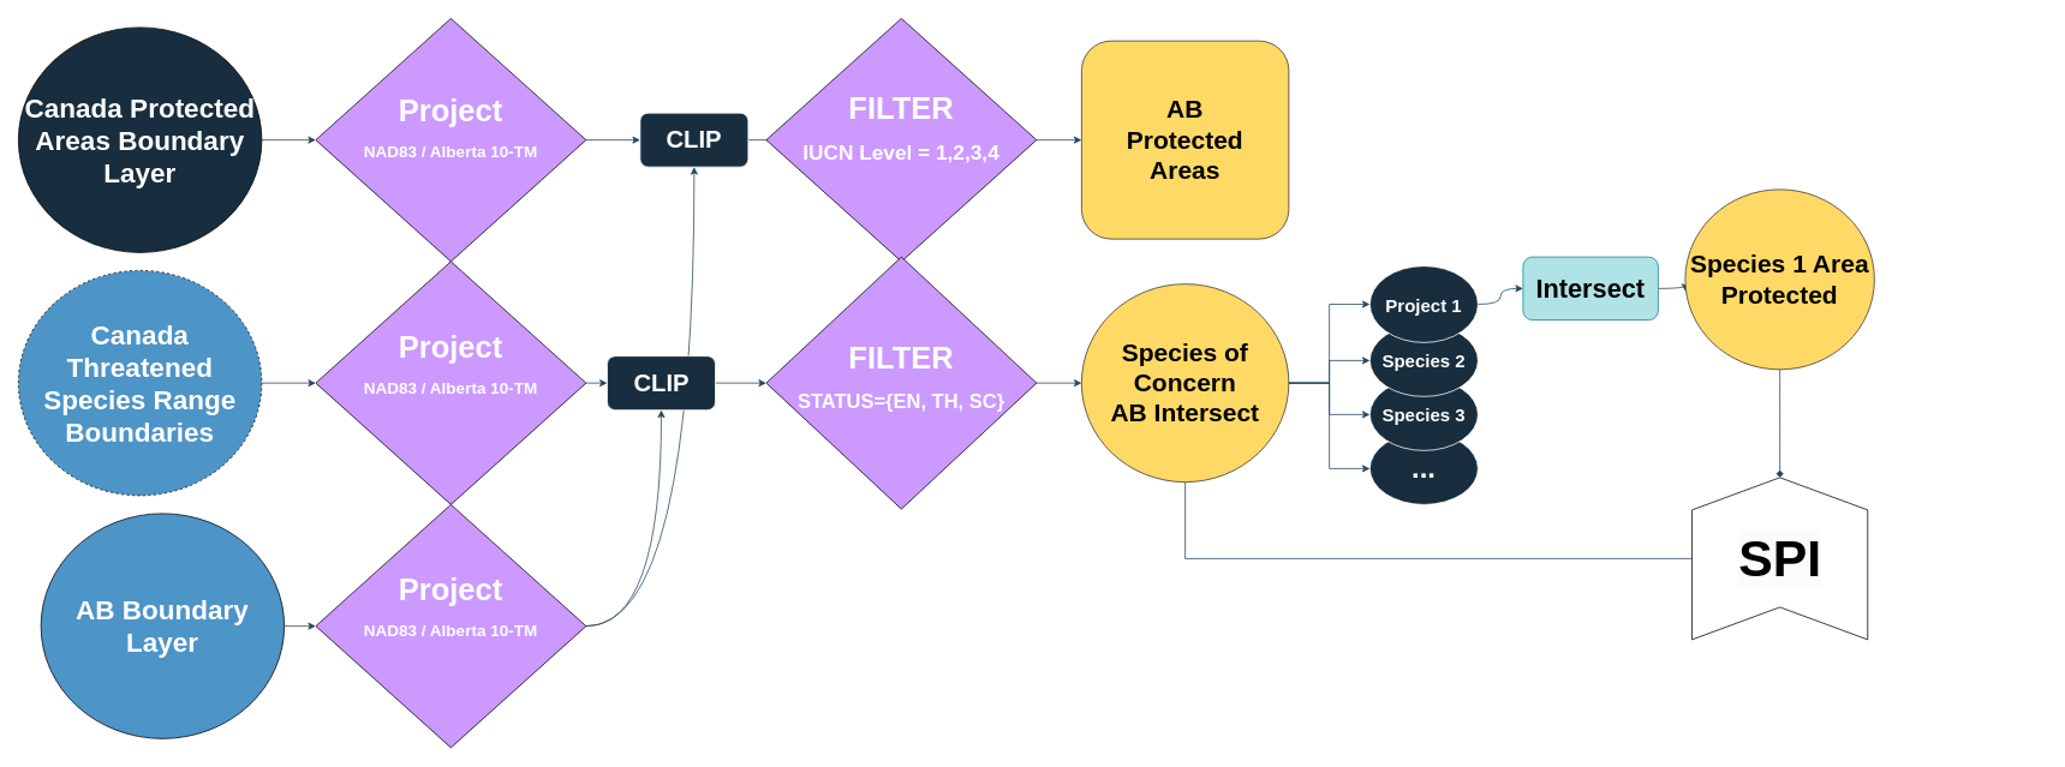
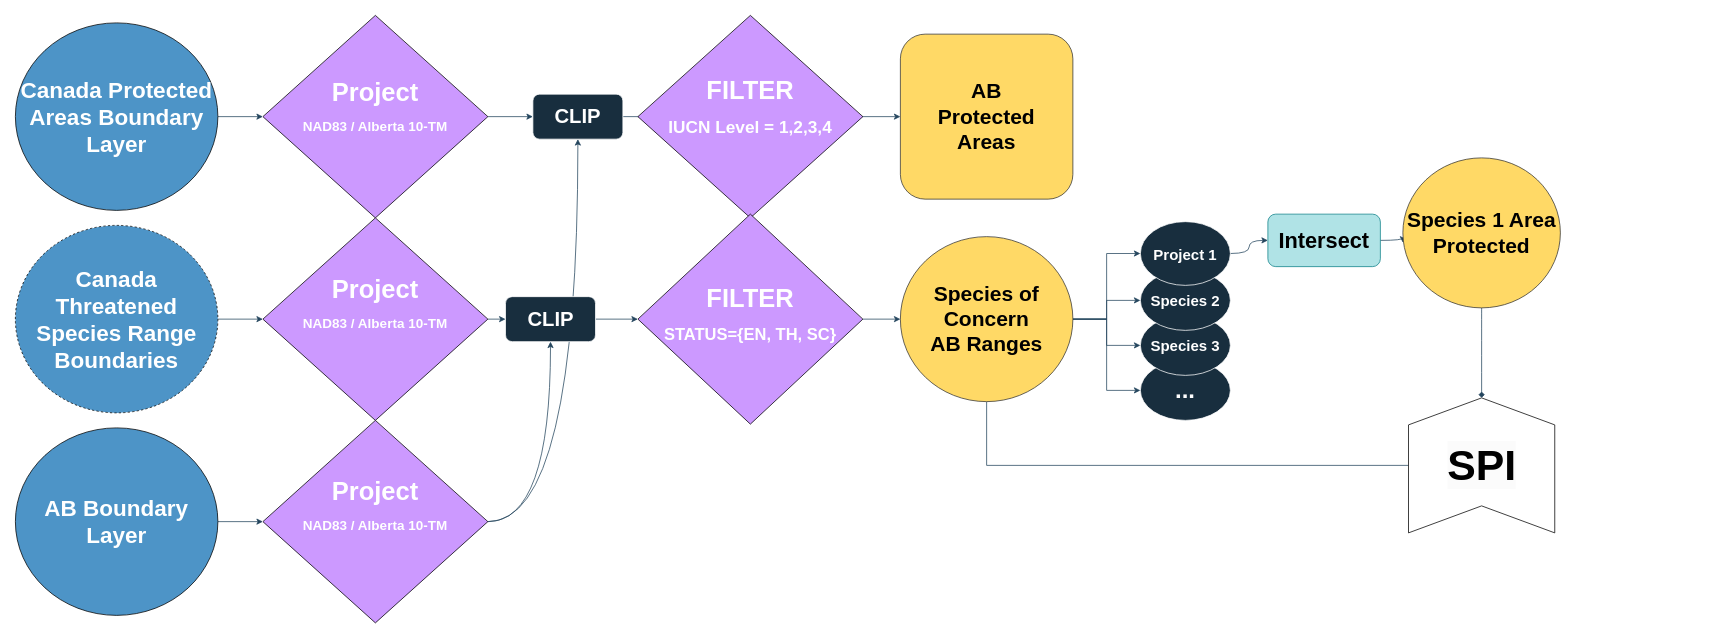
- <mxCell id="16" value="&lt;b&gt;&lt;font style=&quot;font-size: 30px;&quot;&gt;Canada Protected Areas Boundary Layer&lt;/font&gt;&lt;/b&gt;" style="ellipse;whiteSpace=wrap;html=1;fillColor=#182e3e;strokeColor=#000000;labelBackgroundColor=none;fontColor=#FFFFFF;" vertex="1" parent="1"><mxGeometry x="20" y="30" width="270" height="250" as="geometry" /></mxCell>
+ <mxCell id="16" value="&lt;b&gt;&lt;font style=&quot;font-size: 30px;&quot;&gt;Canada Protected Areas Boundary Layer&lt;/font&gt;&lt;/b&gt;" style="ellipse;whiteSpace=wrap;html=1;fillColor=#4D94C7;strokeColor=#000000;labelBackgroundColor=none;fontColor=#FFFFFF;" vertex="1" parent="1"><mxGeometry x="20" y="30" width="270" height="250" as="geometry" /></mxCell>
- <mxCell id="30" value="&lt;b style=&quot;font-size: 28px;&quot;&gt;Species of Concern&lt;br&gt;AB Intersect&lt;/b&gt;" style="ellipse;whiteSpace=wrap;html=1;fillColor=#FFD966;strokeColor=#333333;labelBackgroundColor=none;" vertex="1" parent="1"><mxGeometry x="1200" y="315" width="230" height="220" as="geometry" /></mxCell>
+ <mxCell id="30" value="&lt;b style=&quot;font-size: 28px;&quot;&gt;Species of Concern&lt;br&gt;AB Ranges&lt;/b&gt;" style="ellipse;whiteSpace=wrap;html=1;fillColor=#FFD966;strokeColor=#333333;labelBackgroundColor=none;" vertex="1" parent="1"><mxGeometry x="1200" y="315" width="230" height="220" as="geometry" /></mxCell>
- <mxCell id="25" value="&lt;b style=&quot;&quot;&gt;&lt;font style=&quot;font-size: 30px;&quot;&gt;AB Boundary&lt;br&gt;Layer&lt;/font&gt;&lt;/b&gt;" style="ellipse;whiteSpace=wrap;html=1;fillColor=#4D94C7;strokeColor=#000000;labelBackgroundColor=none;fontColor=#FFFFFF;" vertex="1" parent="1"><mxGeometry x="45" y="570" width="270" height="250" as="geometry" /></mxCell>
+ <mxCell id="25" value="&lt;b style=&quot;&quot;&gt;&lt;font style=&quot;font-size: 30px;&quot;&gt;AB Boundary&lt;br&gt;Layer&lt;/font&gt;&lt;/b&gt;" style="ellipse;whiteSpace=wrap;html=1;fillColor=#4D94C7;strokeColor=#000000;labelBackgroundColor=none;fontColor=#FFFFFF;" vertex="1" parent="1"><mxGeometry x="20" y="570" width="270" height="250" as="geometry" /></mxCell>
